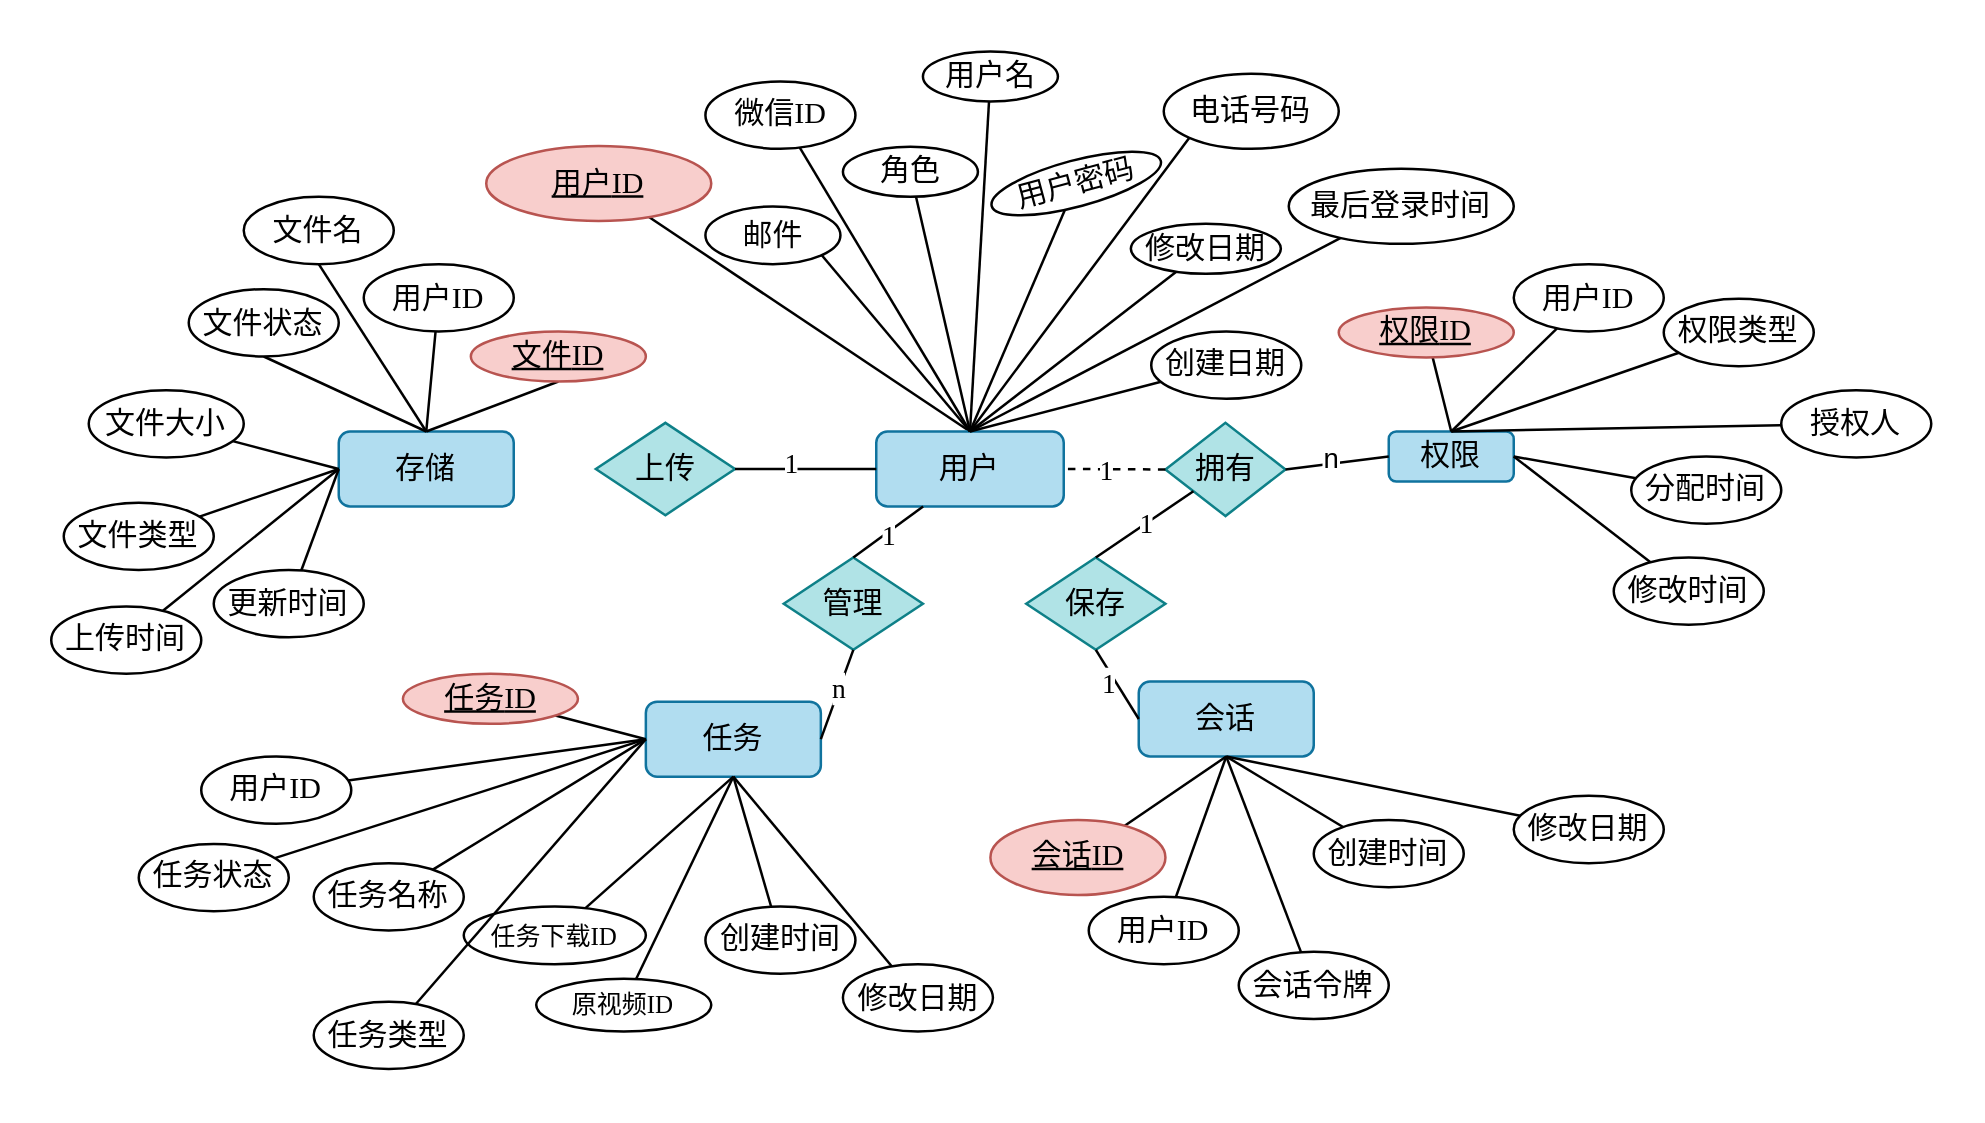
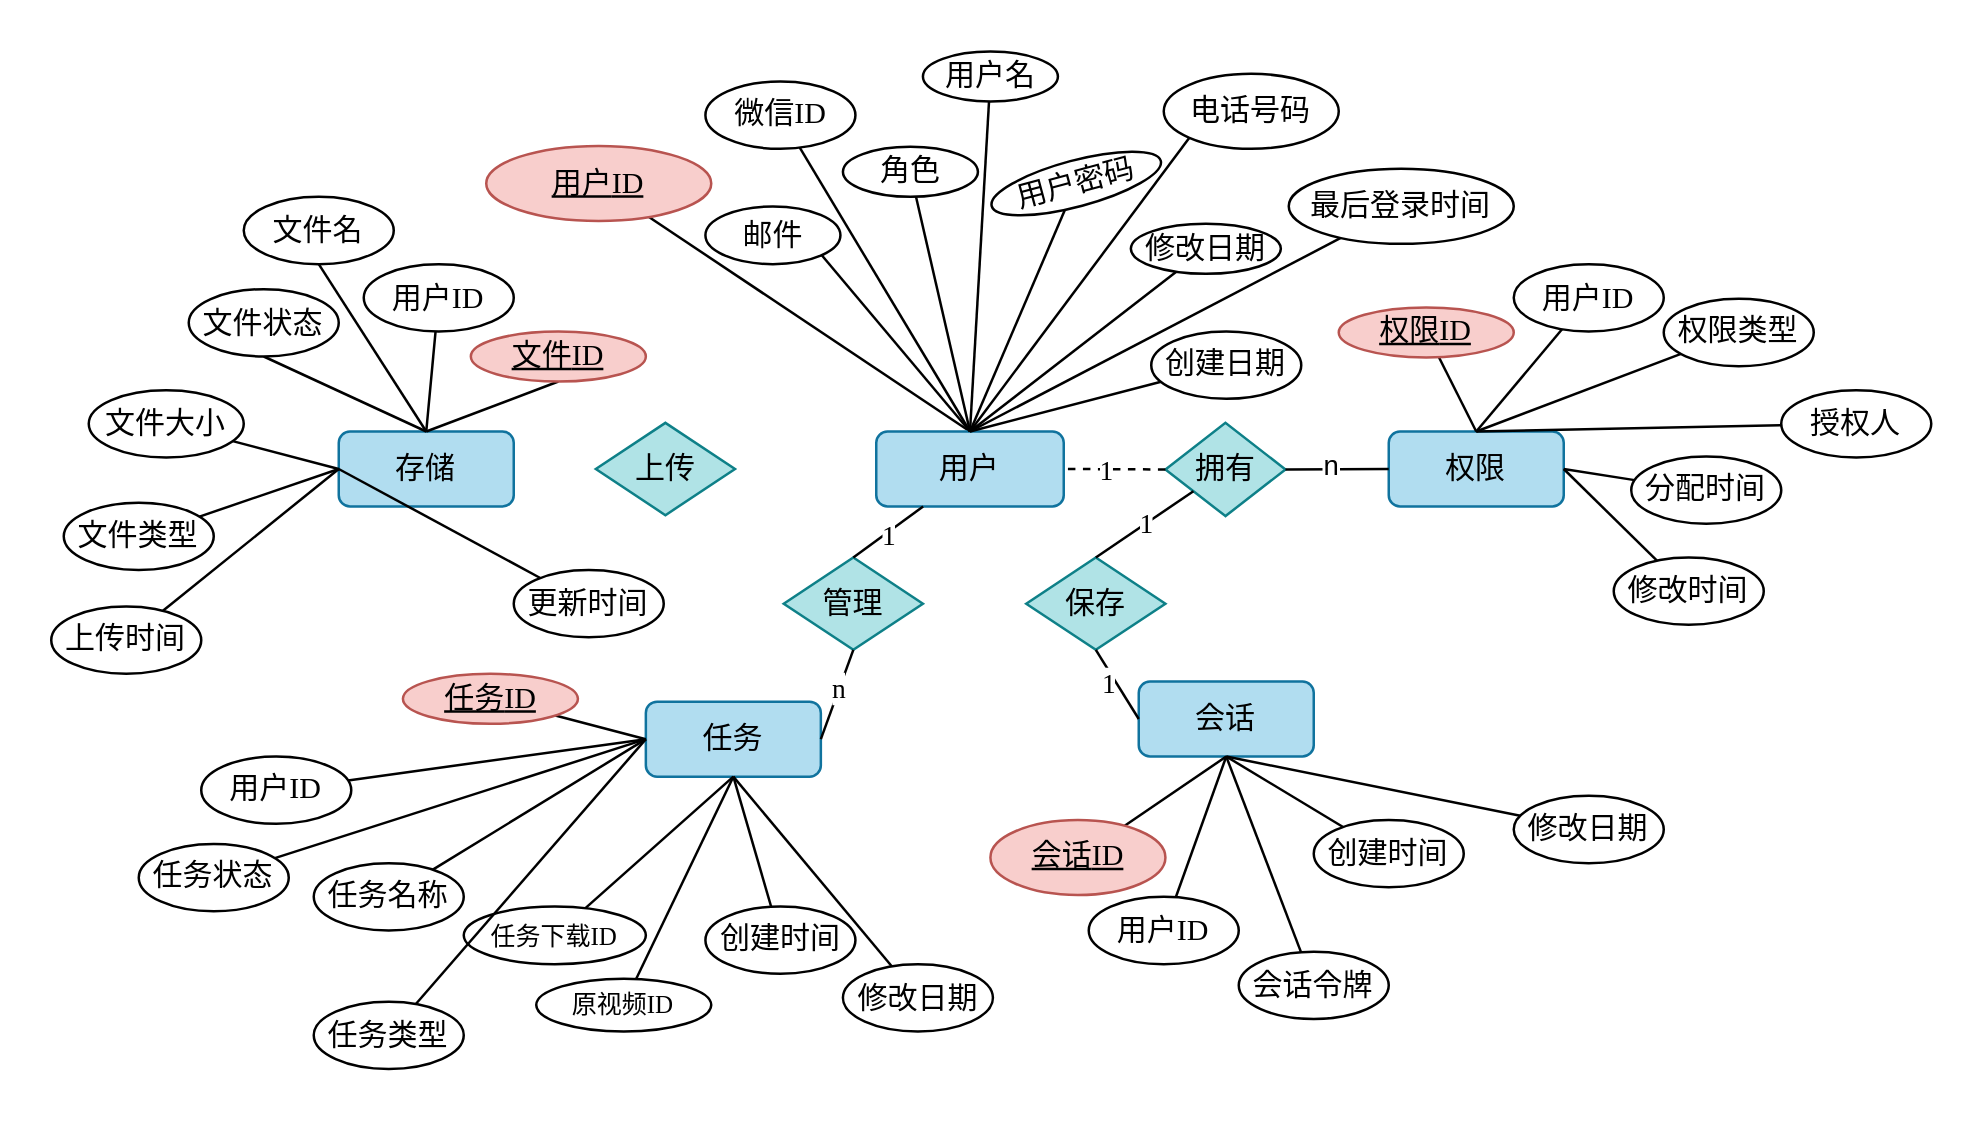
- <mxCell id="85" value="权限" style="rounded=1;whiteSpace=wrap;html=1;strokeColor=#10739e;align=center;verticalAlign=middle;fontFamily=宋体;fontSize=12;fillColor=#b1ddf0;" parent="1" vertex="1"><mxGeometry x="555" y="172" width="50" height="20" as="geometry" /></mxCell>
+ <mxCell id="85" value="权限" style="rounded=1;whiteSpace=wrap;html=1;strokeColor=#10739e;align=center;verticalAlign=middle;fontFamily=宋体;fontSize=12;fillColor=#b1ddf0;" parent="1" vertex="1"><mxGeometry x="555" y="172" width="70" height="30" as="geometry" /></mxCell>
- <mxCell id="31" style="rounded=0;orthogonalLoop=1;jettySize=auto;html=1;entryX=1;entryY=0.5;entryDx=0;entryDy=0;endArrow=none;startFill=0;exitX=0;exitY=0.5;exitDx=0;exitDy=0;fontFamily=宋体;" parent="1" source="4" target="26" edge="1"><mxGeometry relative="1" as="geometry"><mxPoint x="781.5" y="126" as="sourcePoint" /><mxPoint x="698.5" y="202" as="targetPoint" /></mxGeometry></mxCell>
- <mxCell id="32" value="1" style="edgeLabel;html=1;align=center;verticalAlign=middle;resizable=0;points=[];fontFamily=Times New Roman;fontSize=11;fontColor=default;labelBackgroundColor=default;" parent="31" vertex="1" connectable="0"><mxGeometry x="0.197" y="-3" relative="1" as="geometry"><mxPoint as="offset" /></mxGeometry></mxCell>
- <mxCell id="82" value="更新时间" style="ellipse;whiteSpace=wrap;html=1;fontFamily=宋体;" parent="1" vertex="1"><mxGeometry x="85" y="227.4" width="60" height="26.93" as="geometry" /></mxCell>
+ <mxCell id="82" value="更新时间" style="ellipse;whiteSpace=wrap;html=1;fontFamily=宋体;" parent="1" vertex="1"><mxGeometry x="205" y="227.4" width="60" height="26.93" as="geometry" /></mxCell>
